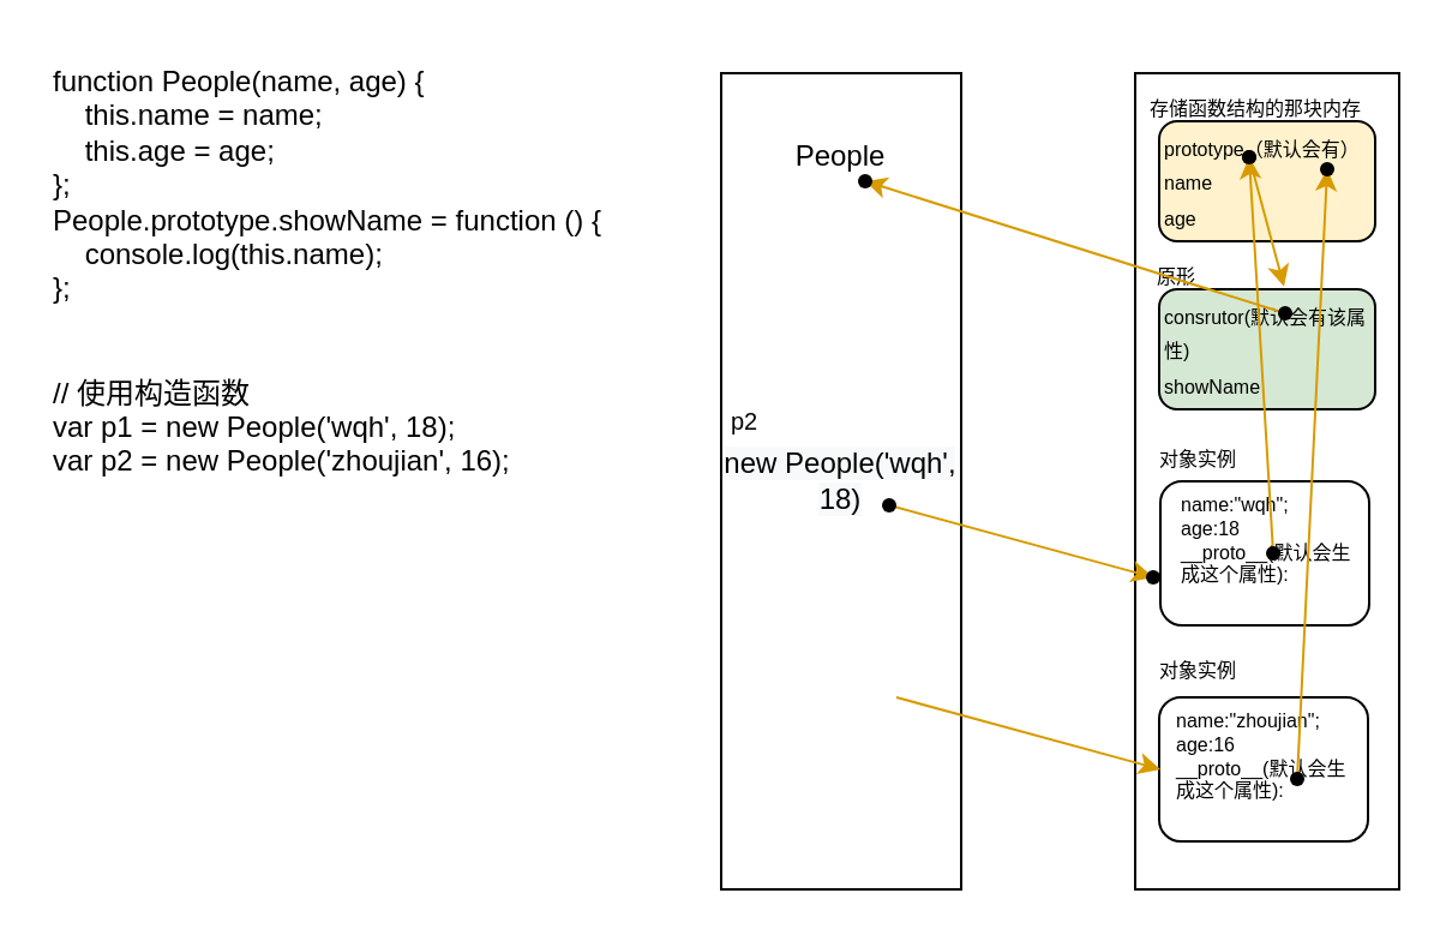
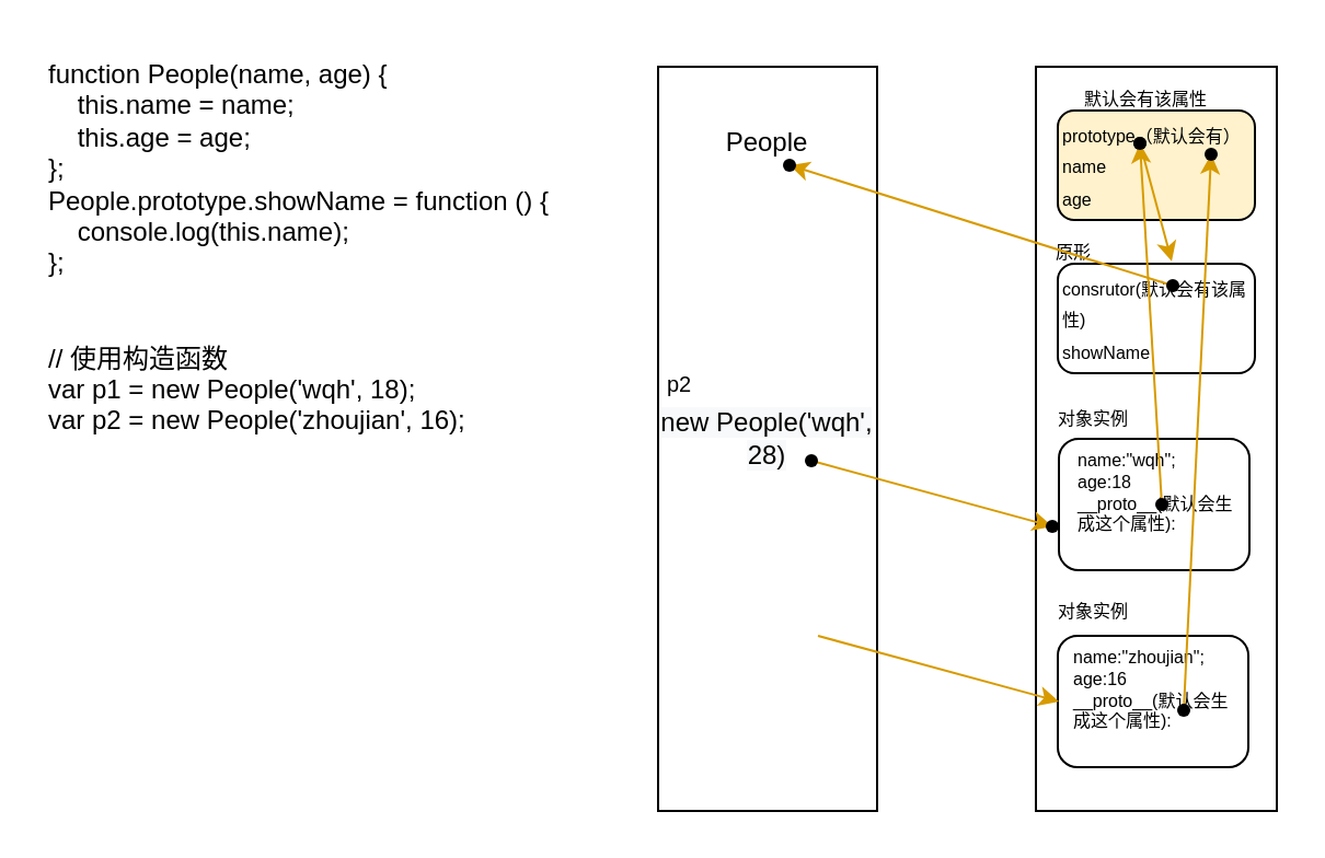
- <mxCell id="11" value="存储函数结构的那块内存" style="text;html=1;strokeColor=none;fillColor=none;align=center;verticalAlign=middle;whiteSpace=wrap;rounded=0;fontSize=8;" vertex="1" parent="1"><mxGeometry x="472.5" y="30" width="100" height="30" as="geometry" /></mxCell>
+ <mxCell id="11" value="默认会有该属性" style="text;html=1;strokeColor=none;fillColor=none;align=center;verticalAlign=middle;whiteSpace=wrap;rounded=0;fontSize=8;" vertex="1" parent="1"><mxGeometry x="472.5" y="30" width="100" height="30" as="geometry" /></mxCell>
- <mxCell id="7" value="&lt;font style=&quot;font-size: 8px;&quot;&gt;consrutor(默认会有该属性)&lt;br&gt;showName&lt;br&gt;&lt;/font&gt;" style="rounded=1;whiteSpace=wrap;html=1;align=left;fillColor=#d5e8d4;" vertex="1" parent="1"><mxGeometry x="482.5" y="120" width="90" height="50" as="geometry" /></mxCell>
+ <mxCell id="7" value="&lt;font style=&quot;font-size: 8px;&quot;&gt;consrutor(默认会有该属性)&lt;br&gt;showName&lt;br&gt;&lt;/font&gt;" style="rounded=1;whiteSpace=wrap;html=1;align=left;" vertex="1" parent="1"><mxGeometry x="482.5" y="120" width="90" height="50" as="geometry" /></mxCell>
- <mxCell id="3" value="&lt;meta charset=&quot;utf-8&quot;&gt;&lt;span style=&quot;color: rgb(0, 0, 0); font-family: Helvetica; font-size: 12px; font-style: normal; font-variant-ligatures: normal; font-variant-caps: normal; font-weight: 400; letter-spacing: normal; orphans: 2; text-align: left; text-indent: 0px; text-transform: none; widows: 2; word-spacing: 0px; -webkit-text-stroke-width: 0px; background-color: rgb(248, 249, 250); text-decoration-thickness: initial; text-decoration-style: initial; text-decoration-color: initial; float: none; display: inline !important;&quot;&gt;new People('wqh', 18)&lt;/span&gt;" style="rounded=0;whiteSpace=wrap;html=1;" vertex="1" parent="1"><mxGeometry x="300" y="30" width="100" height="340" as="geometry" /></mxCell>
+ <mxCell id="3" value="&lt;meta charset=&quot;utf-8&quot;&gt;&lt;span style=&quot;color: rgb(0, 0, 0); font-family: Helvetica; font-size: 12px; font-style: normal; font-variant-ligatures: normal; font-variant-caps: normal; font-weight: 400; letter-spacing: normal; orphans: 2; text-align: left; text-indent: 0px; text-transform: none; widows: 2; word-spacing: 0px; -webkit-text-stroke-width: 0px; background-color: rgb(248, 249, 250); text-decoration-thickness: initial; text-decoration-style: initial; text-decoration-color: initial; float: none; display: inline !important;&quot;&gt;new People('wqh', 28)&lt;/span&gt;" style="rounded=0;whiteSpace=wrap;html=1;" vertex="1" parent="1"><mxGeometry x="300" y="30" width="100" height="340" as="geometry" /></mxCell>
